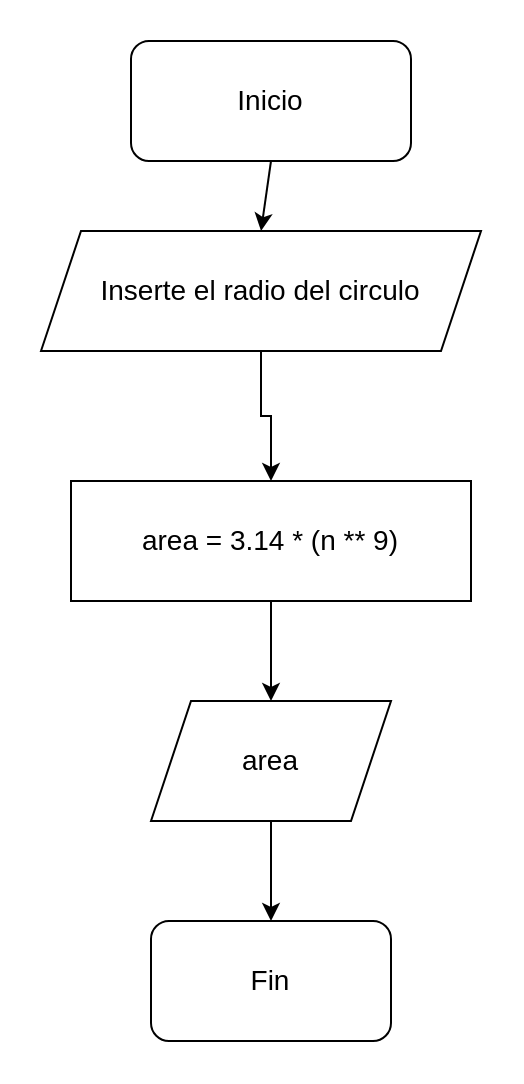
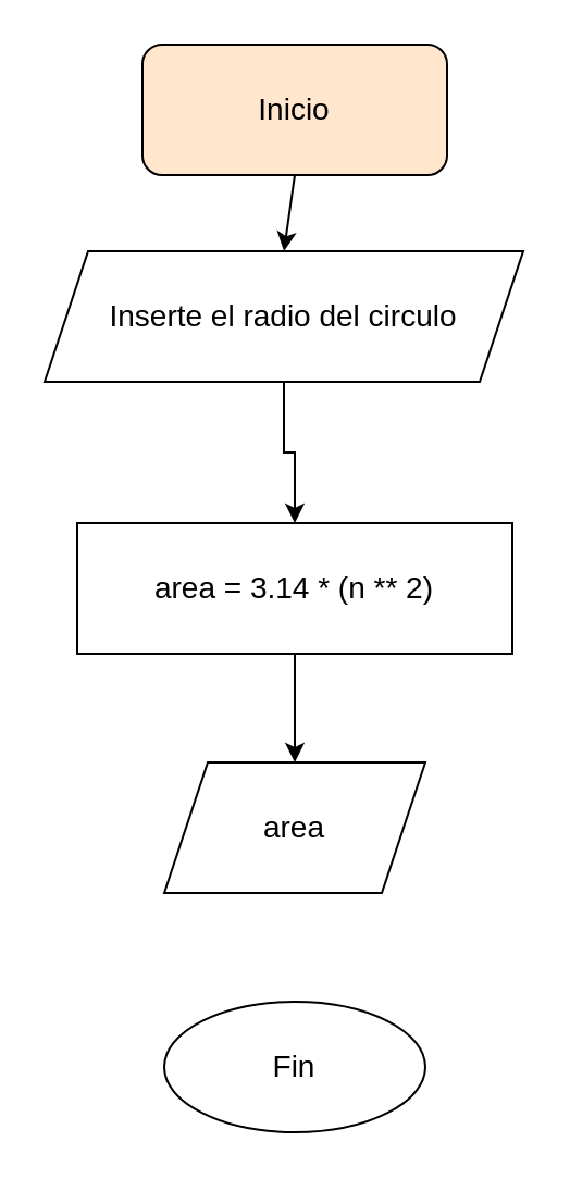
- <mxCell id="2" value="&lt;div&gt;Inicio&lt;/div&gt;" style="rounded=1;whiteSpace=wrap;html=1;glass=0;fontSize=14;" parent="1" vertex="1"><mxGeometry x="65" y="20" width="140" height="60" as="geometry" /></mxCell>
+ <mxCell id="2" value="&lt;div&gt;Inicio&lt;/div&gt;" style="rounded=1;whiteSpace=wrap;html=1;glass=0;fontSize=14;fillColor=#ffe6cc;" parent="1" vertex="1"><mxGeometry x="65" y="20" width="140" height="60" as="geometry" /></mxCell>
- <mxCell id="7" value="area = 3.14 * (n ** 9)" style="rounded=0;whiteSpace=wrap;html=1;fontSize=14;" parent="1" vertex="1"><mxGeometry x="35" y="240" width="200" height="60" as="geometry" /></mxCell>
+ <mxCell id="7" value="area = 3.14 * (n ** 2)" style="rounded=0;whiteSpace=wrap;html=1;fontSize=14;" parent="1" vertex="1"><mxGeometry x="35" y="240" width="200" height="60" as="geometry" /></mxCell>
- <mxCell id="8" style="edgeStyle=orthogonalEdgeStyle;rounded=0;orthogonalLoop=1;jettySize=auto;html=1;exitX=0.5;exitY=1;exitDx=0;exitDy=0;entryX=0.5;entryY=0;entryDx=0;entryDy=0;fontSize=14;" parent="1" source="9" target="10" edge="1"><mxGeometry relative="1" as="geometry" /></mxCell>
- <mxCell id="10" value="Fin" style="rounded=1;whiteSpace=wrap;html=1;fontSize=14;" parent="1" vertex="1"><mxGeometry x="75" y="460" width="120" height="60" as="geometry" /></mxCell>
+ <mxCell id="10" value="Fin" style="ellipse;whiteSpace=wrap;html=1;fontSize=14;" parent="1" vertex="1"><mxGeometry x="75" y="460" width="120" height="60" as="geometry" /></mxCell>
